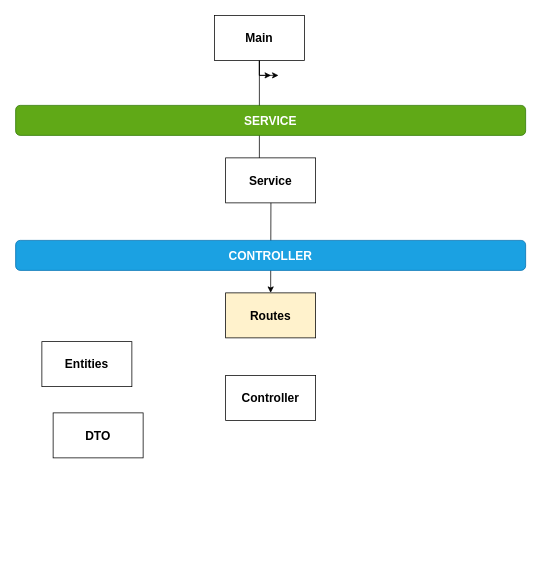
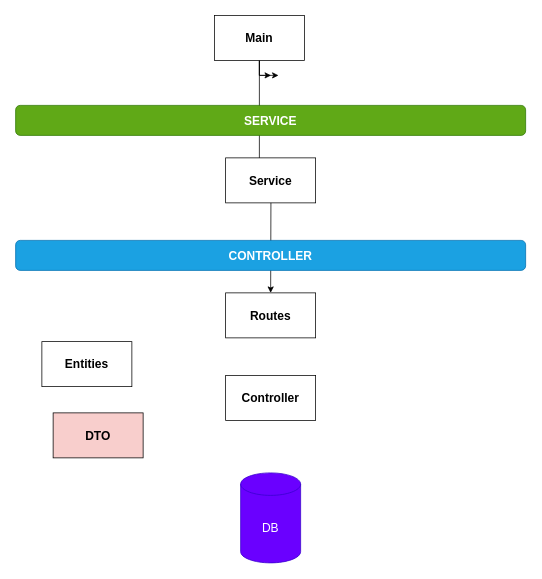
- <mxCell id="6" value="&lt;font style=&quot;font-size: 16px;&quot;&gt;&lt;b&gt;Routes&lt;/b&gt;&lt;/font&gt;" style="rounded=0;whiteSpace=wrap;html=1;fillColor=#fff2cc;" parent="1" vertex="1"><mxGeometry x="300" y="390" width="120" height="60" as="geometry" /></mxCell>
+ <mxCell id="6" value="&lt;font style=&quot;font-size: 16px;&quot;&gt;&lt;b&gt;Routes&lt;/b&gt;&lt;/font&gt;" style="rounded=0;whiteSpace=wrap;html=1;" parent="1" vertex="1"><mxGeometry x="300" y="390" width="120" height="60" as="geometry" /></mxCell>
- <mxCell id="9" value="&lt;font style=&quot;font-size: 16px;&quot;&gt;&lt;b&gt;DTO&lt;/b&gt;&lt;/font&gt;" style="rounded=0;whiteSpace=wrap;html=1;" parent="1" vertex="1"><mxGeometry x="70" y="550" width="120" height="60" as="geometry" /></mxCell>
+ <mxCell id="9" value="&lt;font style=&quot;font-size: 16px;&quot;&gt;&lt;b&gt;DTO&lt;/b&gt;&lt;/font&gt;" style="rounded=0;whiteSpace=wrap;html=1;fillColor=#f8cecc;" parent="1" vertex="1"><mxGeometry x="70" y="550" width="120" height="60" as="geometry" /></mxCell>
+ <mxCell id="12" value="DB" style="shape=cylinder3;whiteSpace=wrap;html=1;boundedLbl=1;backgroundOutline=1;size=15;fontSize=16;fillColor=#6a00ff;fontColor=#ffffff;strokeColor=#3700CC;" parent="1" vertex="1"><mxGeometry x="320" y="630" width="80" height="120" as="geometry" /></mxCell>
